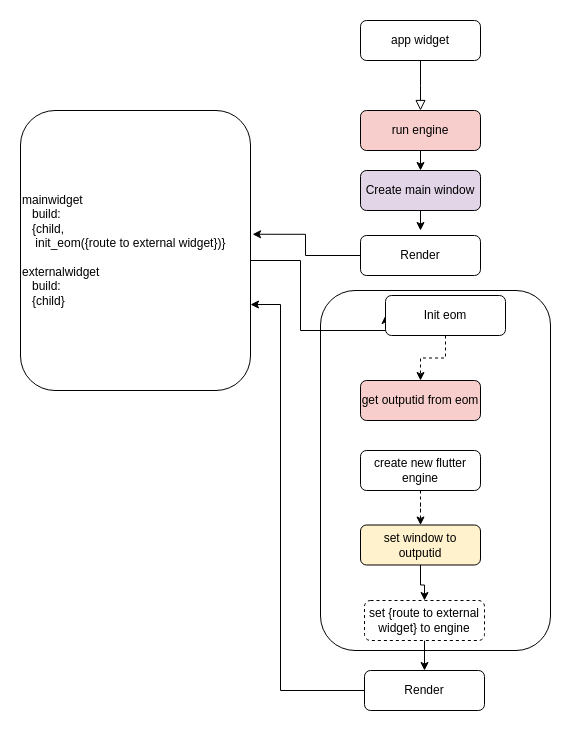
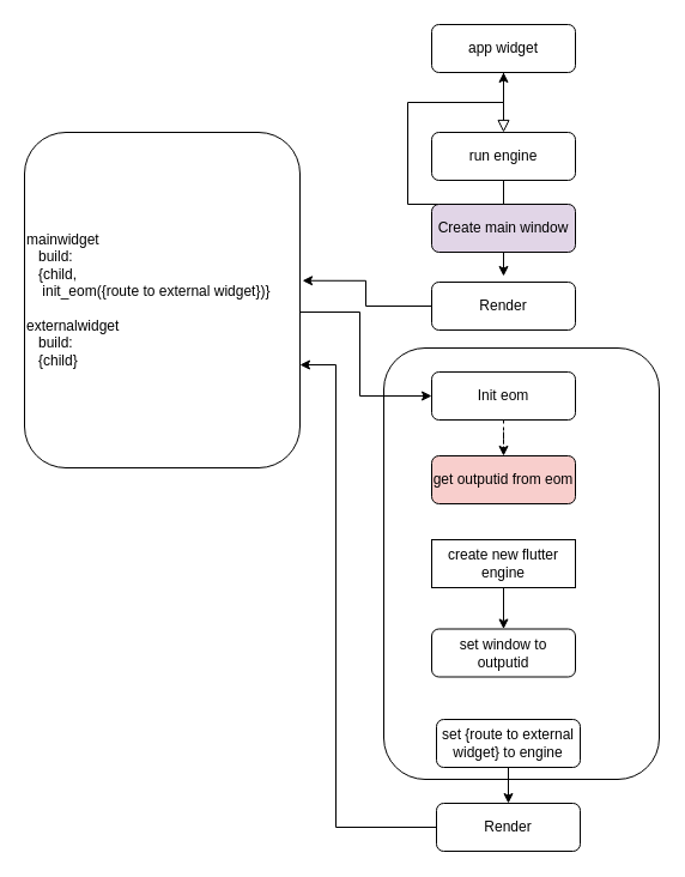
- <mxCell id="6" value="run engine" style="rounded=1;whiteSpace=wrap;html=1;fontSize=12;glass=0;strokeWidth=1;shadow=0;fillColor=#f8cecc;" parent="1" vertex="1"><mxGeometry x="360" y="110" width="120" height="40" as="geometry" /></mxCell>
+ <mxCell id="6" value="run engine" style="rounded=1;whiteSpace=wrap;html=1;fontSize=12;glass=0;strokeWidth=1;shadow=0;" parent="1" vertex="1"><mxGeometry x="360" y="110" width="120" height="40" as="geometry" /></mxCell>
- <mxCell id="5" style="edgeStyle=orthogonalEdgeStyle;rounded=0;orthogonalLoop=1;jettySize=auto;html=1;exitX=0.5;exitY=1;exitDx=0;exitDy=0;entryX=0.5;entryY=0;entryDx=0;entryDy=0;" edge="1" parent="1" source="6" target="10"><mxGeometry relative="1" as="geometry" /></mxCell>
+ <mxCell id="5" style="edgeStyle=orthogonalEdgeStyle;rounded=0;orthogonalLoop=1;jettySize=auto;html=1;exitX=0.5;exitY=1;exitDx=0;exitDy=0;" edge="1" parent="1" source="6" target="4"><mxGeometry relative="1" as="geometry" /></mxCell>
- <mxCell id="14" value="Init eom" style="rounded=1;whiteSpace=wrap;html=1;fontSize=12;glass=0;strokeWidth=1;shadow=0;" vertex="1" parent="1"><mxGeometry x="385" y="295" width="120" height="40" as="geometry" /></mxCell>
+ <mxCell id="14" value="Init eom" style="rounded=1;whiteSpace=wrap;html=1;fontSize=12;glass=0;strokeWidth=1;shadow=0;" vertex="1" parent="1"><mxGeometry x="360" y="310" width="120" height="40" as="geometry" /></mxCell>
- <mxCell id="17" value="create new flutter engine" style="rounded=1;whiteSpace=wrap;html=1;fontSize=12;glass=0;strokeWidth=1;shadow=0;" vertex="1" parent="1"><mxGeometry x="360" y="450" width="120" height="40" as="geometry" /></mxCell>
+ <mxCell id="17" value="create new flutter engine" style="whiteSpace=wrap;html=1;fontSize=12;glass=0;strokeWidth=1;shadow=0;rounded=0;" vertex="1" parent="1"><mxGeometry x="360" y="450" width="120" height="40" as="geometry" /></mxCell>
- <mxCell id="16" style="edgeStyle=orthogonalEdgeStyle;rounded=0;orthogonalLoop=1;jettySize=auto;html=1;entryX=0.5;entryY=0;entryDx=0;entryDy=0;dashed=1;" edge="1" parent="1" source="17" target="19"><mxGeometry relative="1" as="geometry" /></mxCell>
+ <mxCell id="16" style="edgeStyle=orthogonalEdgeStyle;rounded=0;orthogonalLoop=1;jettySize=auto;html=1;entryX=0.5;entryY=0;entryDx=0;entryDy=0;" edge="1" parent="1" source="17" target="19"><mxGeometry relative="1" as="geometry" /></mxCell>
- <mxCell id="19" value="set window to outputid" style="rounded=1;whiteSpace=wrap;html=1;fontSize=12;glass=0;strokeWidth=1;shadow=0;fillColor=#fff2cc;" vertex="1" parent="1"><mxGeometry x="360" y="524.5" width="120" height="40" as="geometry" /></mxCell>
+ <mxCell id="19" value="set window to outputid" style="rounded=1;whiteSpace=wrap;html=1;fontSize=12;glass=0;strokeWidth=1;shadow=0;" vertex="1" parent="1"><mxGeometry x="360" y="524.5" width="120" height="40" as="geometry" /></mxCell>
- <mxCell id="18" style="edgeStyle=orthogonalEdgeStyle;rounded=0;orthogonalLoop=1;jettySize=auto;html=1;entryX=0.5;entryY=0;entryDx=0;entryDy=0;" edge="1" parent="1" source="19" target="21"><mxGeometry relative="1" as="geometry" /></mxCell>
- <mxCell id="21" value="set {route to external widget} to engine" style="rounded=1;whiteSpace=wrap;html=1;fontSize=12;glass=0;strokeWidth=1;shadow=0;dashed=1;" vertex="1" parent="1"><mxGeometry x="364" y="600" width="120" height="40" as="geometry" /></mxCell>
+ <mxCell id="21" value="set {route to external widget} to engine" style="rounded=1;whiteSpace=wrap;html=1;fontSize=12;glass=0;strokeWidth=1;shadow=0;" vertex="1" parent="1"><mxGeometry x="364" y="600" width="120" height="40" as="geometry" /></mxCell>
